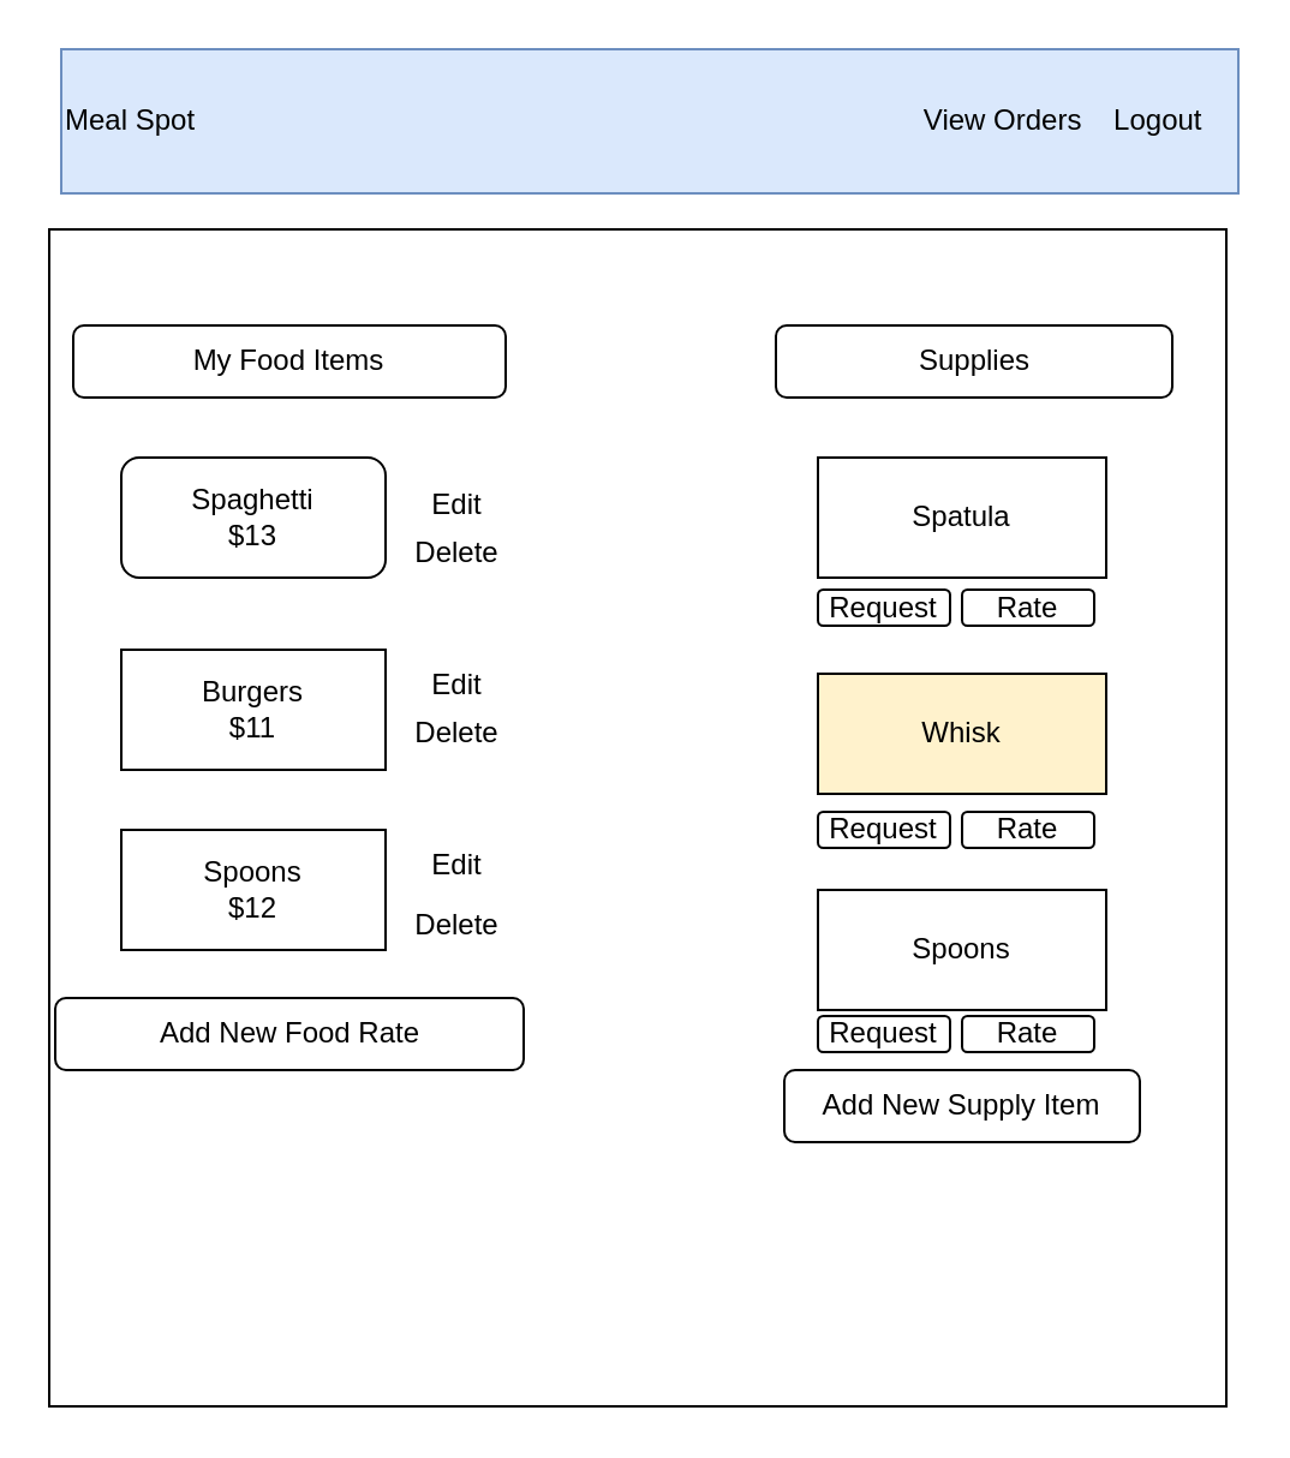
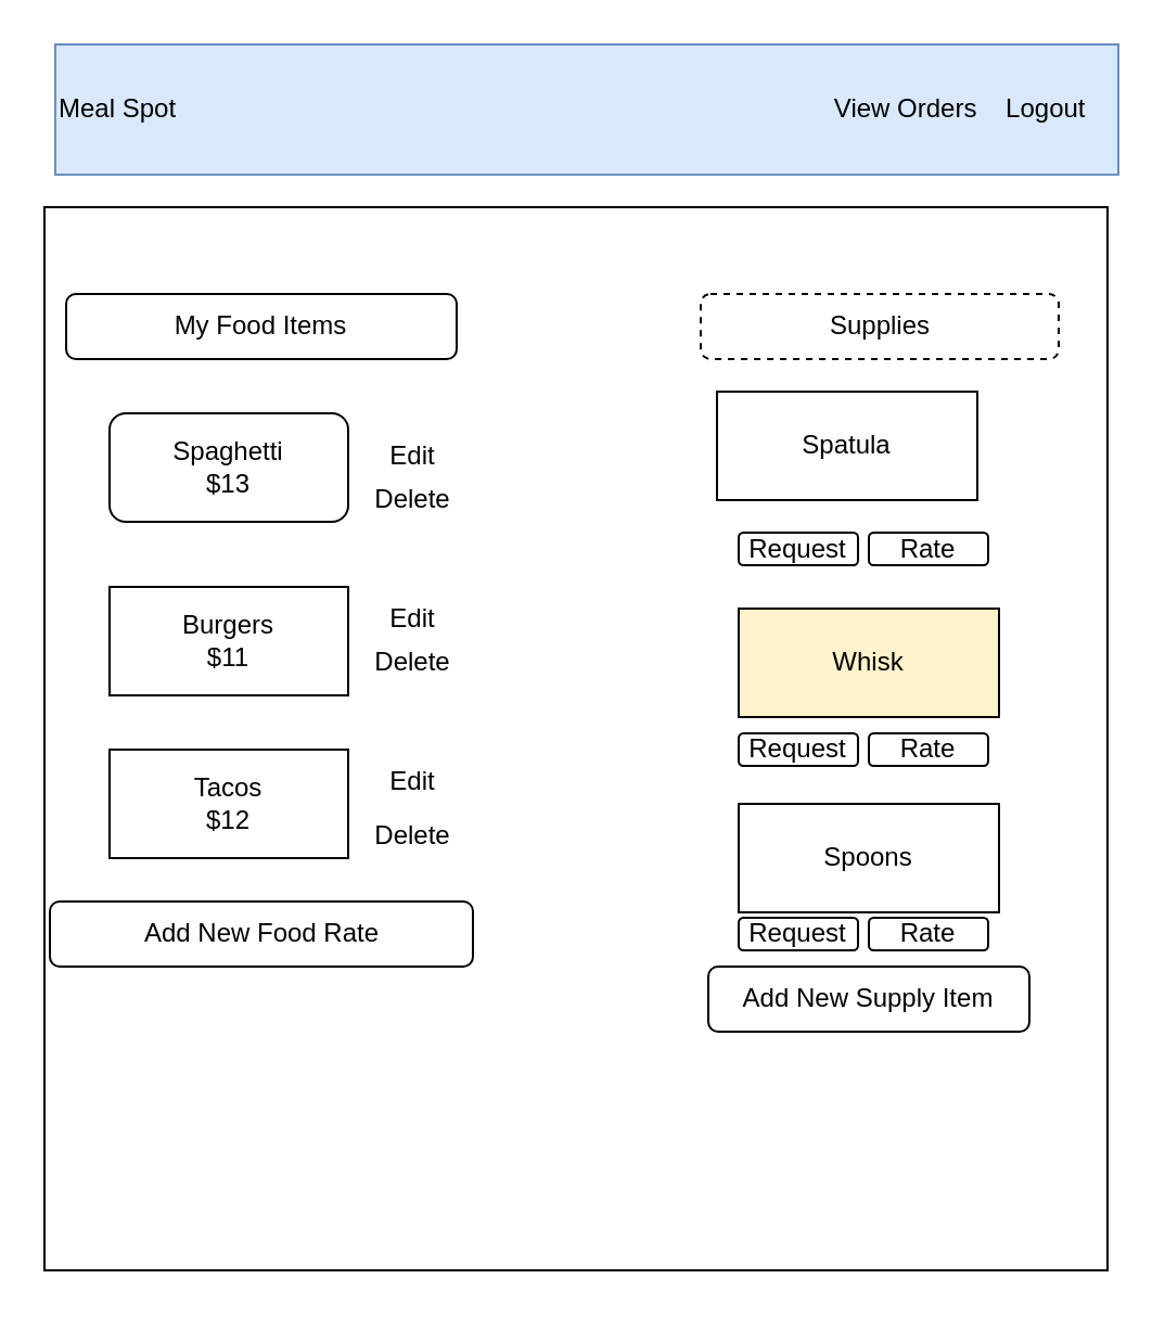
- <mxCell id="5" value="Supplies" style="rounded=1;whiteSpace=wrap;html=1;" parent="1" vertex="1"><mxGeometry x="322.5" y="135" width="165" height="30" as="geometry" /></mxCell>
+ <mxCell id="5" value="Supplies" style="rounded=1;whiteSpace=wrap;html=1;dashed=1;" parent="1" vertex="1"><mxGeometry x="322.5" y="135" width="165" height="30" as="geometry" /></mxCell>
- <mxCell id="18" value="Spatula" style="rounded=0;whiteSpace=wrap;html=1;" parent="1" vertex="1"><mxGeometry x="340" y="190" width="120" height="50" as="geometry" /></mxCell>
+ <mxCell id="18" value="Spatula" style="rounded=0;whiteSpace=wrap;html=1;" parent="1" vertex="1"><mxGeometry x="330" y="180" width="120" height="50" as="geometry" /></mxCell>
- <mxCell id="10" value="Spoons&lt;br&gt;$12" style="rounded=0;whiteSpace=wrap;html=1;" parent="1" vertex="1"><mxGeometry x="50" y="345" width="110" height="50" as="geometry" /></mxCell>
+ <mxCell id="10" value="Tacos&lt;br&gt;$12" style="rounded=0;whiteSpace=wrap;html=1;" parent="1" vertex="1"><mxGeometry x="50" y="345" width="110" height="50" as="geometry" /></mxCell>
